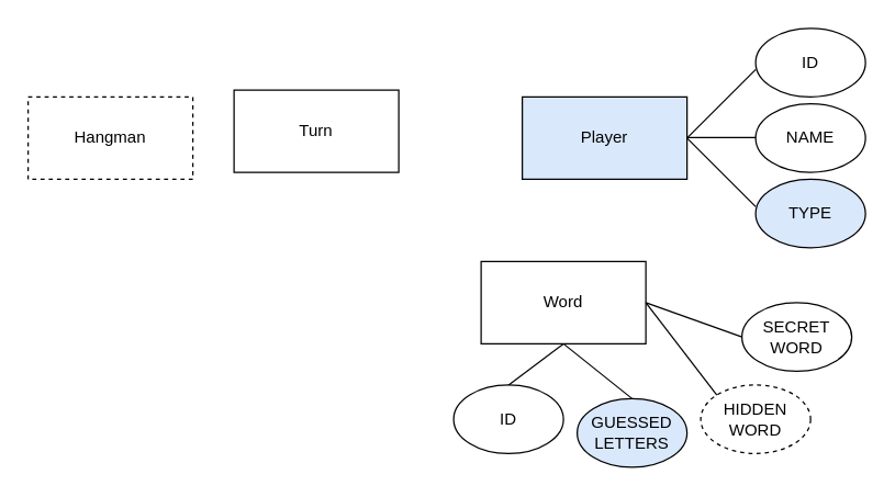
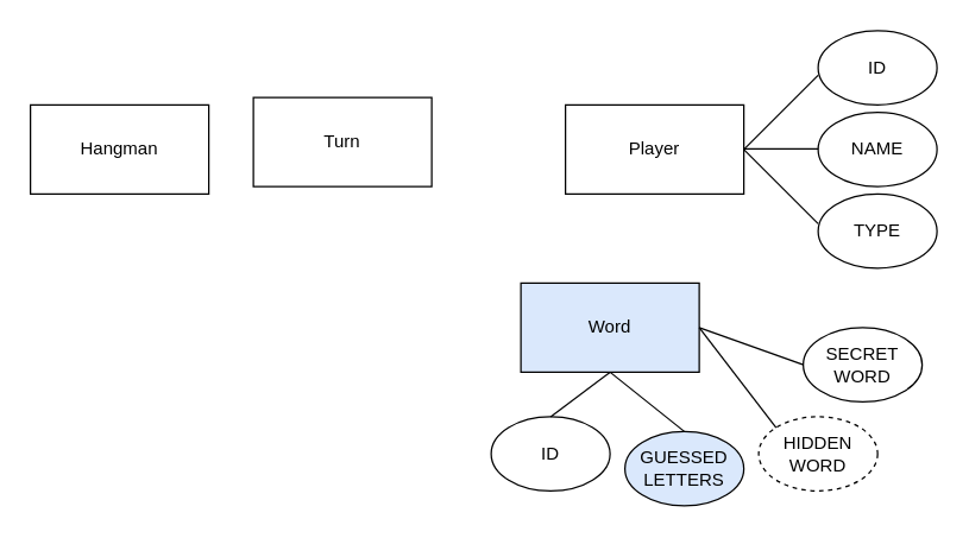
- <mxCell id="2" value="Hangman" style="rounded=0;whiteSpace=wrap;html=1;dashed=1;" vertex="1" parent="1"><mxGeometry x="20" y="70" width="120" height="60" as="geometry" /></mxCell>
+ <mxCell id="2" value="Hangman" style="rounded=0;whiteSpace=wrap;html=1;" vertex="1" parent="1"><mxGeometry x="20" y="70" width="120" height="60" as="geometry" /></mxCell>
- <mxCell id="4" value="Player" style="rounded=0;whiteSpace=wrap;html=1;fillColor=#dae8fc;" vertex="1" parent="1"><mxGeometry x="380" y="70" width="120" height="60" as="geometry" /></mxCell>
+ <mxCell id="4" value="Player" style="rounded=0;whiteSpace=wrap;html=1;" vertex="1" parent="1"><mxGeometry x="380" y="70" width="120" height="60" as="geometry" /></mxCell>
- <mxCell id="7" value="TYPE" style="ellipse;whiteSpace=wrap;html=1;fillColor=#dae8fc;" vertex="1" parent="1"><mxGeometry x="550" y="130" width="80" height="50" as="geometry" /></mxCell>
+ <mxCell id="7" value="TYPE" style="ellipse;whiteSpace=wrap;html=1;" vertex="1" parent="1"><mxGeometry x="550" y="130" width="80" height="50" as="geometry" /></mxCell>
- <mxCell id="8" value="Word" style="rounded=0;whiteSpace=wrap;html=1;" vertex="1" parent="1"><mxGeometry x="350" y="190" width="120" height="60" as="geometry" /></mxCell>
+ <mxCell id="8" value="Word" style="rounded=0;whiteSpace=wrap;html=1;fillColor=#dae8fc;" vertex="1" parent="1"><mxGeometry x="350" y="190" width="120" height="60" as="geometry" /></mxCell>
